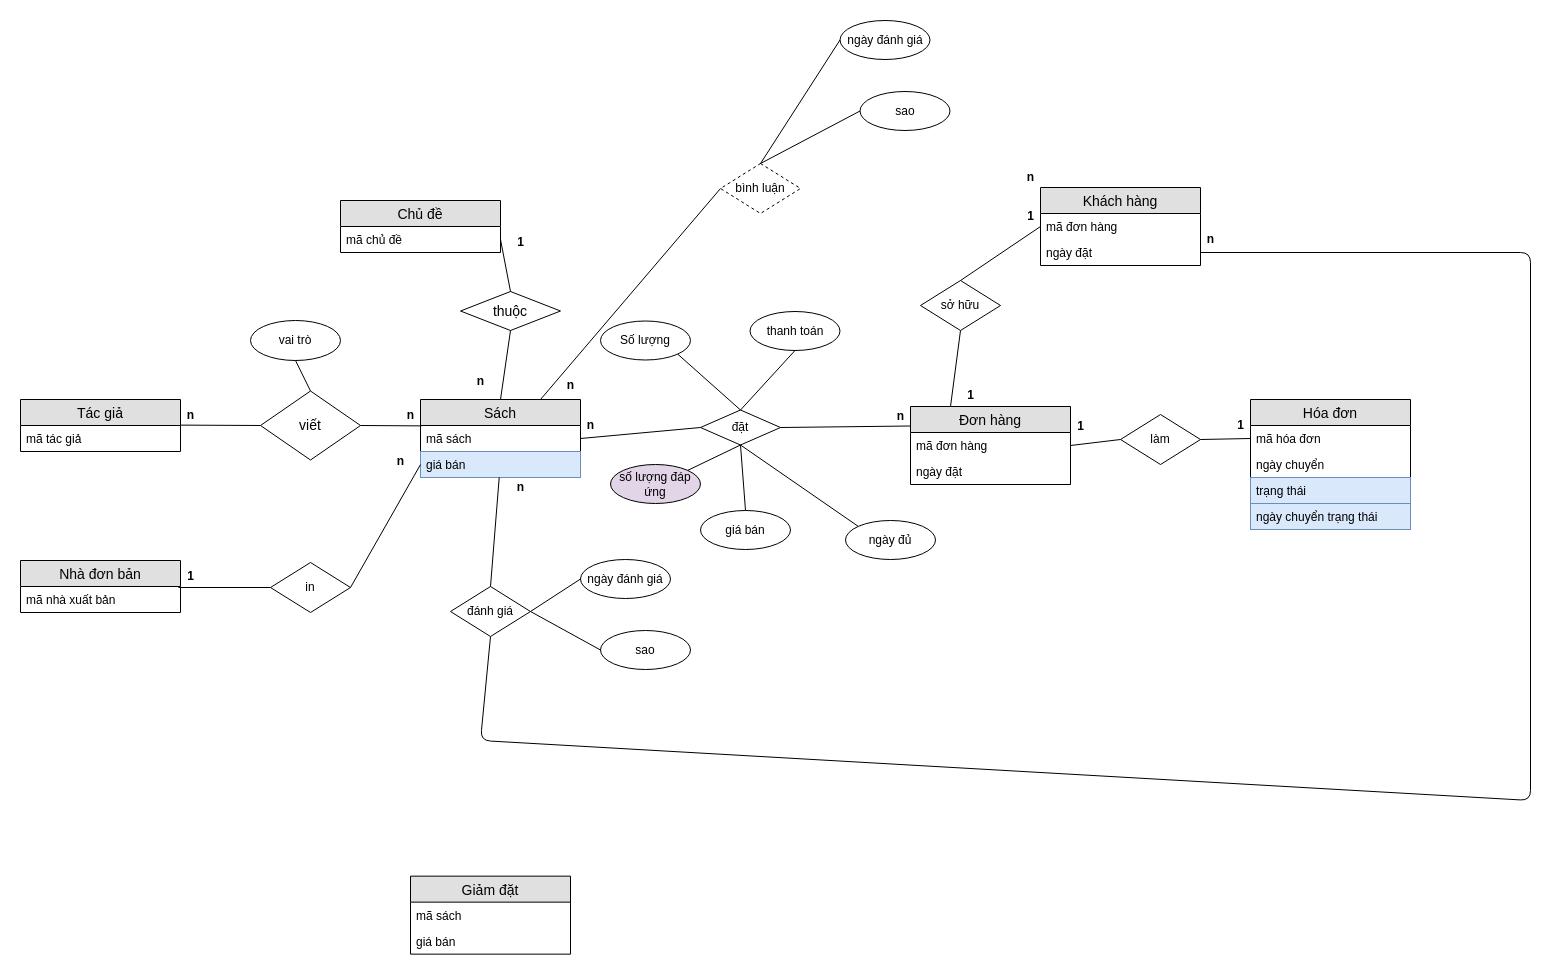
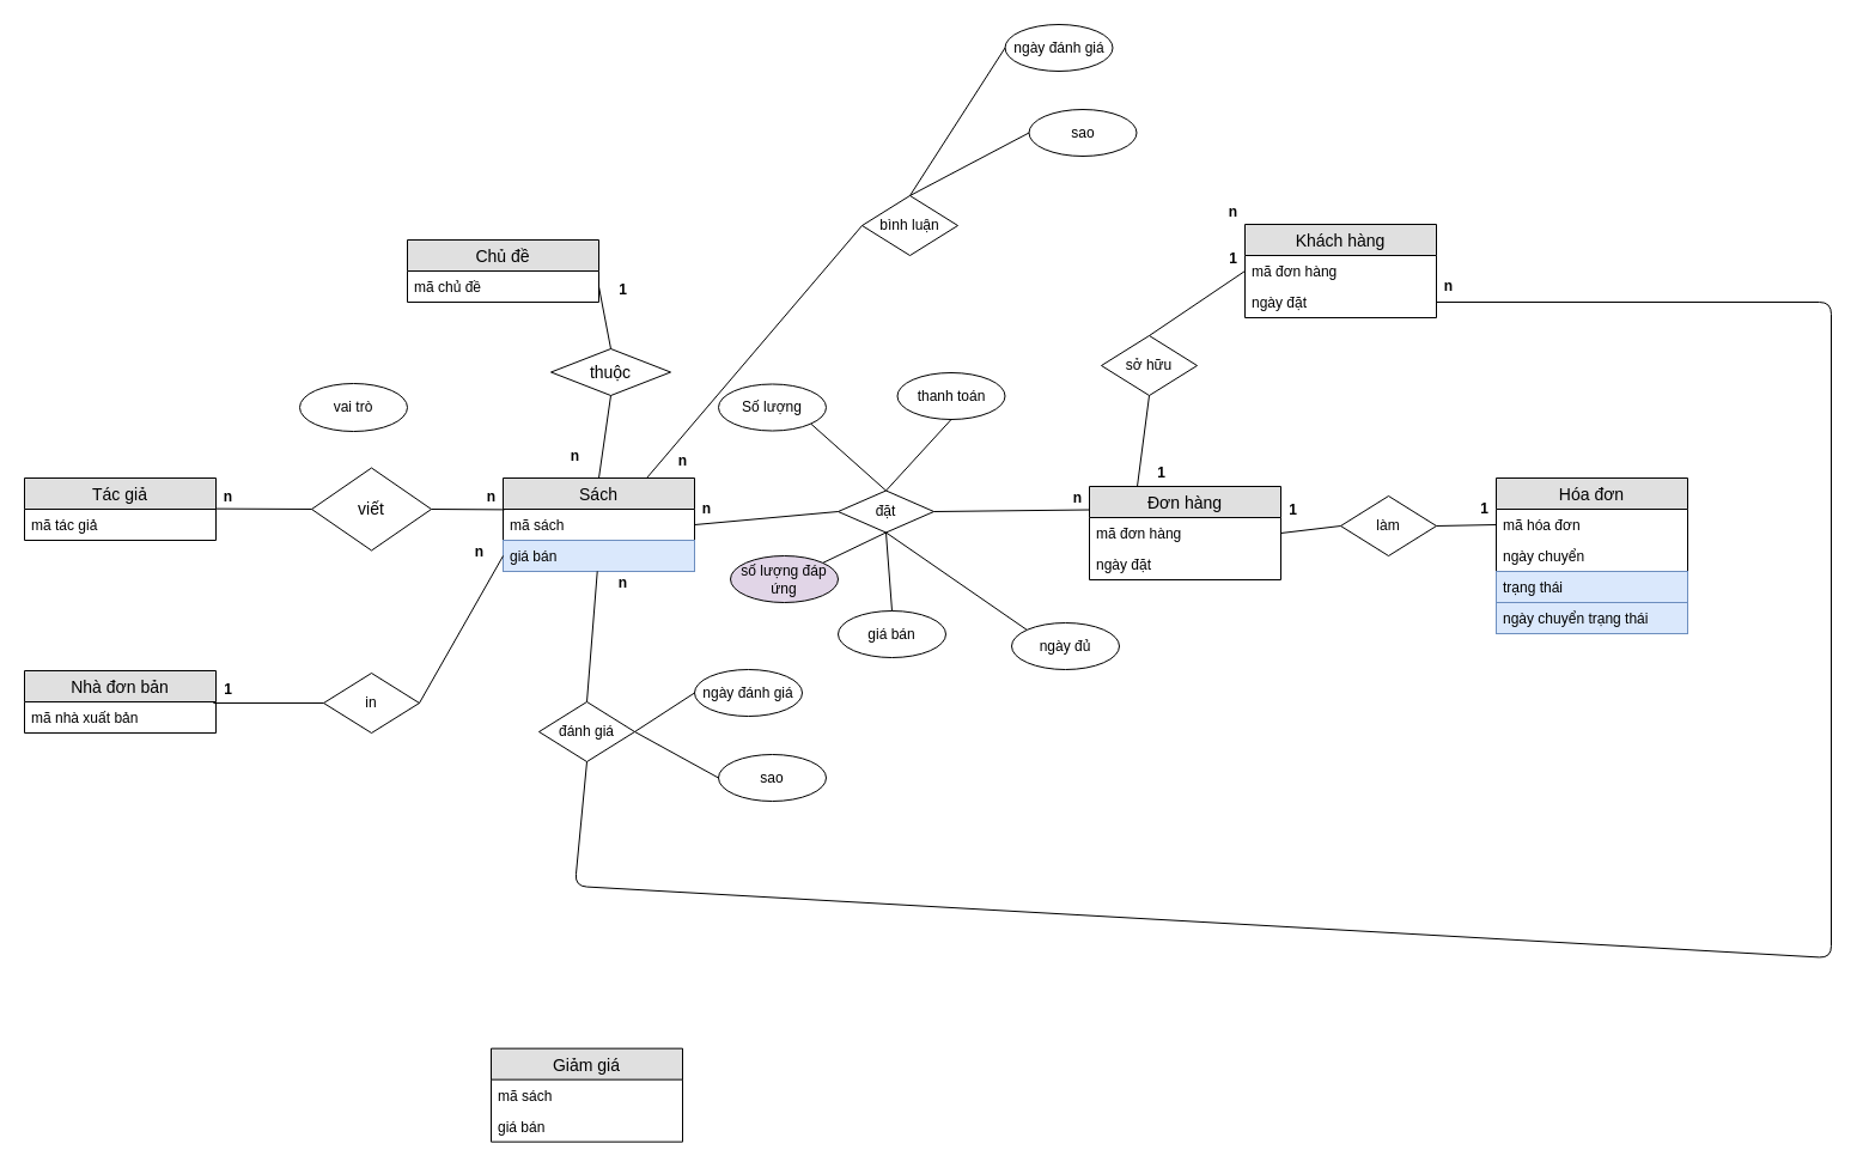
- <mxCell id="72" value="bình luận" style="rhombus;whiteSpace=wrap;html=1;strokeWidth=1;dashed=1;" vertex="1" parent="1"><mxGeometry x="720" y="163" width="80" height="50" as="geometry" /></mxCell>
+ <mxCell id="72" value="bình luận" style="rhombus;whiteSpace=wrap;html=1;strokeWidth=1;" vertex="1" parent="1"><mxGeometry x="720" y="163" width="80" height="50" as="geometry" /></mxCell>
- <mxCell id="22" value="" style="endArrow=none;html=1;fontSize=12;exitX=0.5;exitY=0;exitDx=0;exitDy=0;entryX=0.5;entryY=1;entryDx=0;entryDy=0;" edge="1" parent="1" source="11" target="21"><mxGeometry width="50" height="50" relative="1" as="geometry"><mxPoint x="260" y="510" as="sourcePoint" /><mxPoint x="310" y="460" as="targetPoint" /></mxGeometry></mxCell>
- <mxCell id="81" value="Giảm đặt" style="swimlane;fontStyle=0;childLayout=stackLayout;horizontal=1;startSize=26;fillColor=#e0e0e0;horizontalStack=0;resizeParent=1;resizeParentMax=0;resizeLast=0;collapsible=1;marginBottom=0;swimlaneFillColor=#ffffff;align=center;fontSize=14;" vertex="1" parent="1"><mxGeometry x="410" y="875.647" width="160" height="78" as="geometry" /></mxCell>
+ <mxCell id="81" value="Giảm giá" style="swimlane;fontStyle=0;childLayout=stackLayout;horizontal=1;startSize=26;fillColor=#e0e0e0;horizontalStack=0;resizeParent=1;resizeParentMax=0;resizeLast=0;collapsible=1;marginBottom=0;swimlaneFillColor=#ffffff;align=center;fontSize=14;" vertex="1" parent="1"><mxGeometry x="410" y="875.647" width="160" height="78" as="geometry" /></mxCell>
